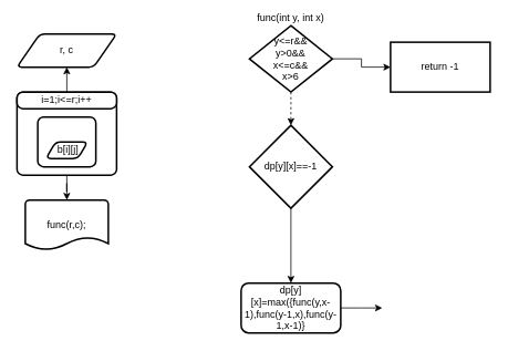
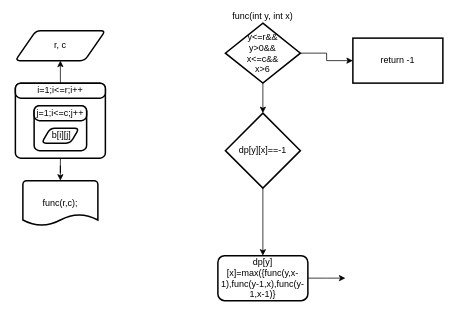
- <mxCell id="16" style="edgeStyle=orthogonalEdgeStyle;rounded=0;orthogonalLoop=1;jettySize=auto;html=1;entryX=0.5;entryY=0;entryDx=0;entryDy=0;entryPerimeter=0;dashed=1;" edge="1" parent="1" source="18" target="13"><mxGeometry relative="1" as="geometry" /></mxCell>
+ <mxCell id="16" style="edgeStyle=orthogonalEdgeStyle;rounded=0;orthogonalLoop=1;jettySize=auto;html=1;entryX=0.5;entryY=0;entryDx=0;entryDy=0;entryPerimeter=0;" edge="1" parent="1" source="18" target="13"><mxGeometry relative="1" as="geometry" /></mxCell>
+ <mxCell id="8" value="j=1;i&amp;lt;=c;j++" style="rounded=1;whiteSpace=wrap;html=1;absoluteArcSize=1;arcSize=14;strokeWidth=2;" vertex="1" parent="1"><mxGeometry x="45" y="140" width="70" height="20" as="geometry" /></mxCell>
